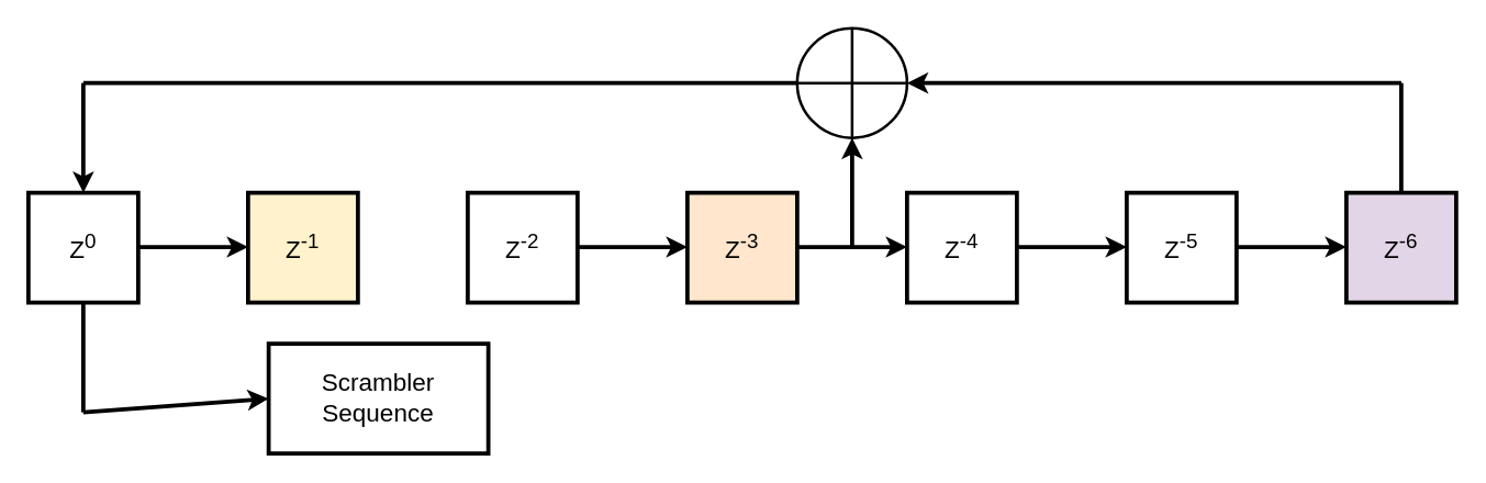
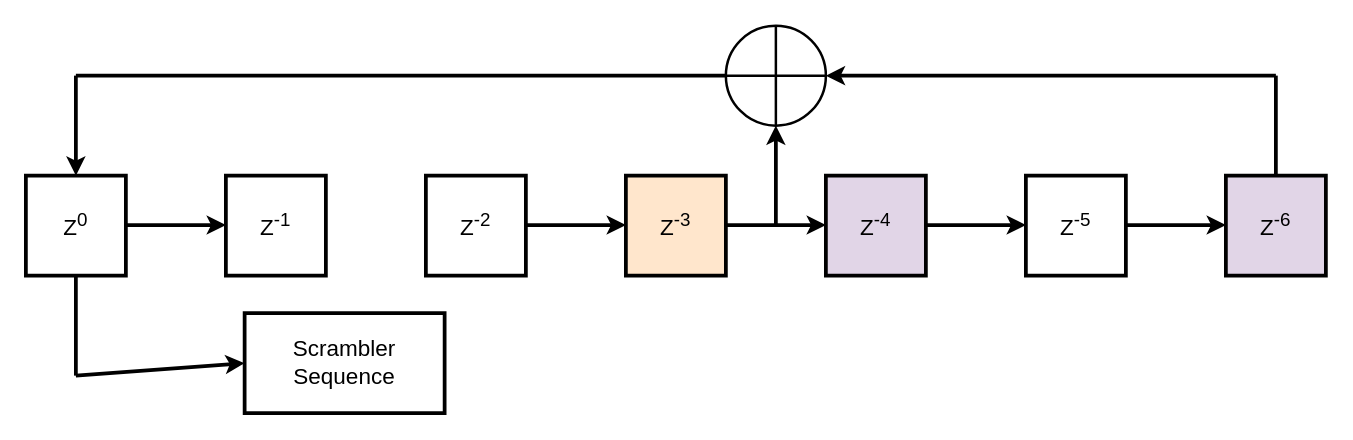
- <mxCell id="3" value="&lt;font style=&quot;font-size: 18px&quot;&gt;Z&lt;sup&gt;-1&lt;/sup&gt;&lt;/font&gt;" style="whiteSpace=wrap;html=1;aspect=fixed;strokeWidth=3;fillColor=#fff2cc;" vertex="1" parent="1"><mxGeometry x="180" y="140" width="80" height="80" as="geometry" /></mxCell>
+ <mxCell id="3" value="&lt;font style=&quot;font-size: 18px&quot;&gt;Z&lt;sup&gt;-1&lt;/sup&gt;&lt;/font&gt;" style="whiteSpace=wrap;html=1;aspect=fixed;strokeWidth=3;" vertex="1" parent="1"><mxGeometry x="180" y="140" width="80" height="80" as="geometry" /></mxCell>
- <mxCell id="6" value="&lt;font style=&quot;font-size: 18px&quot;&gt;Z&lt;sup&gt;-4&lt;/sup&gt;&lt;/font&gt;" style="whiteSpace=wrap;html=1;aspect=fixed;strokeWidth=3;" vertex="1" parent="1"><mxGeometry x="660" y="140" width="80" height="80" as="geometry" /></mxCell>
+ <mxCell id="6" value="&lt;font style=&quot;font-size: 18px&quot;&gt;Z&lt;sup&gt;-4&lt;/sup&gt;&lt;/font&gt;" style="whiteSpace=wrap;html=1;aspect=fixed;strokeWidth=3;fillColor=#e1d5e7;" vertex="1" parent="1"><mxGeometry x="660" y="140" width="80" height="80" as="geometry" /></mxCell>
